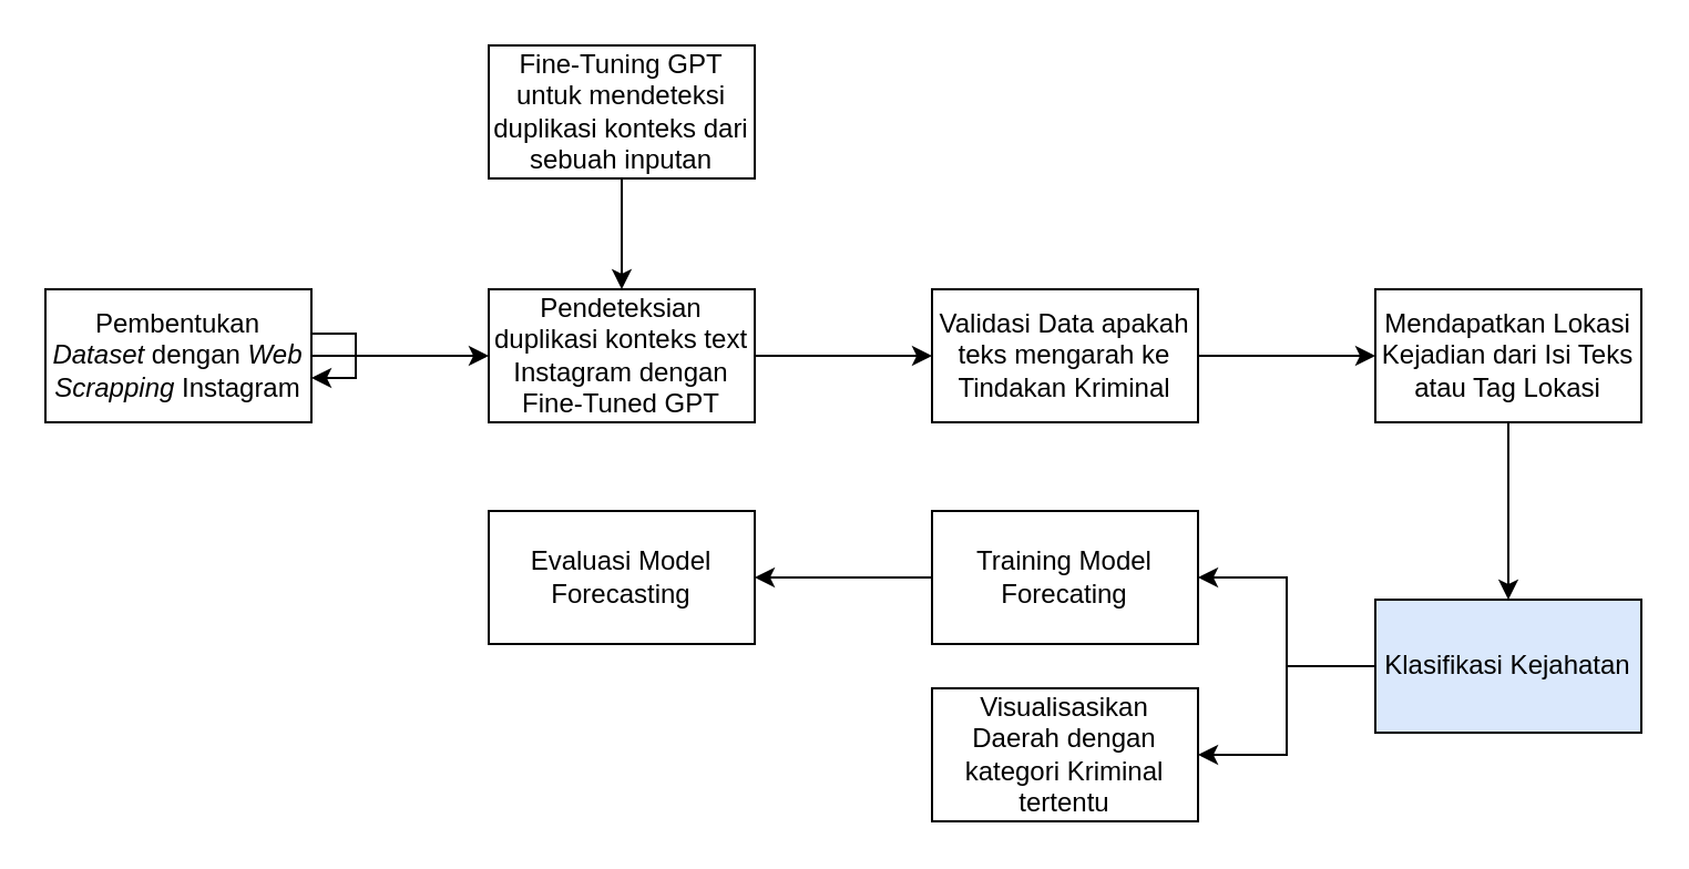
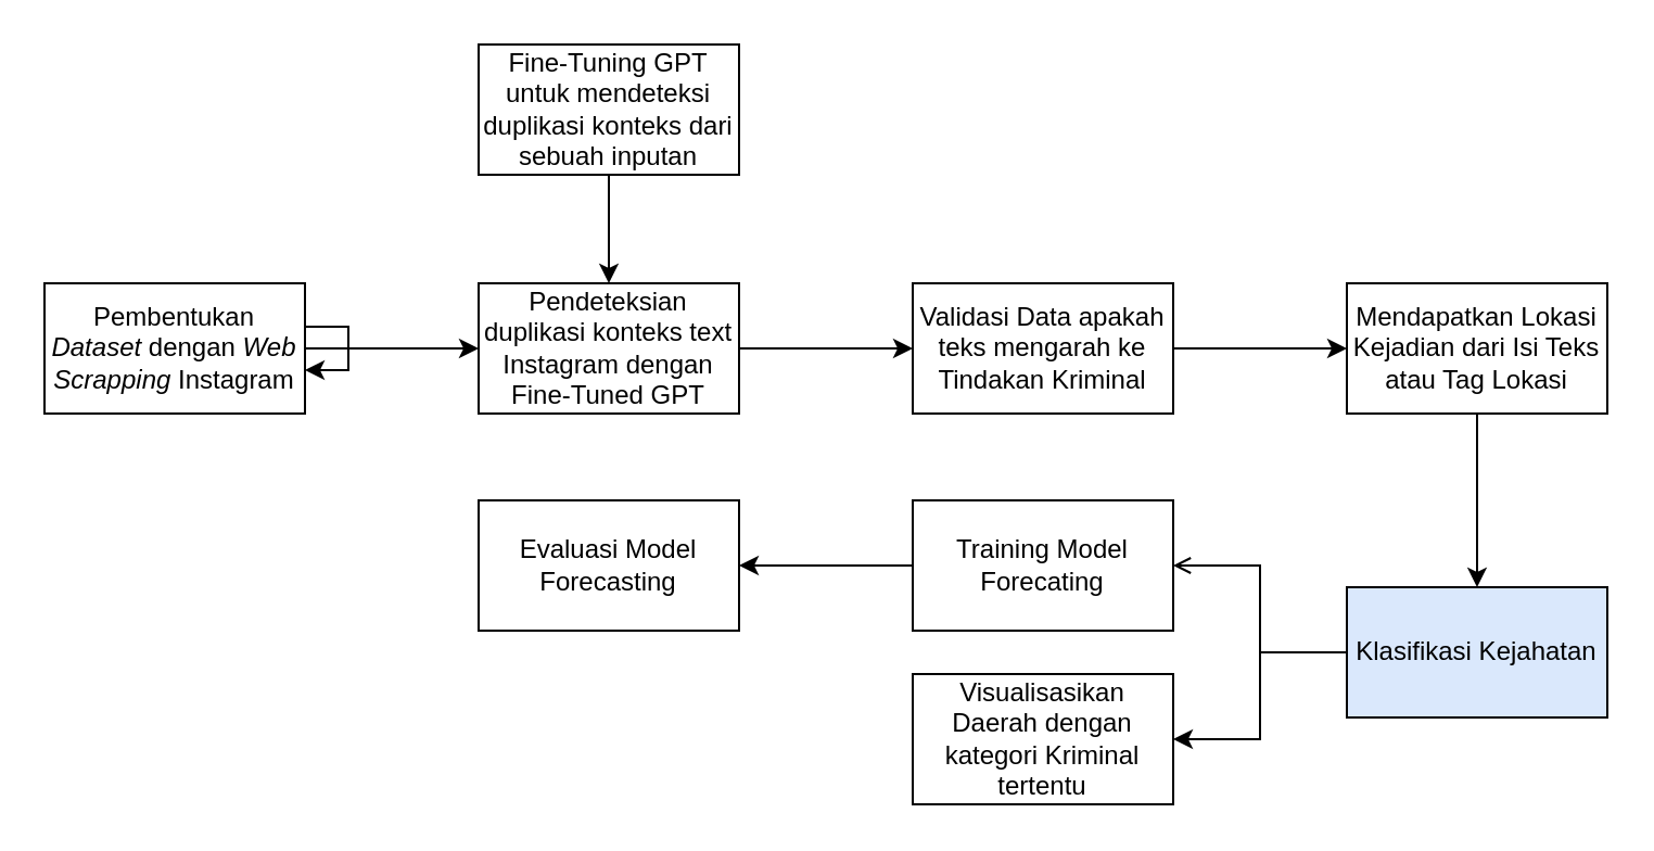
- <mxCell id="13" style="edgeStyle=orthogonalEdgeStyle;rounded=0;orthogonalLoop=1;jettySize=auto;html=1;entryX=1;entryY=0.5;entryDx=0;entryDy=0;" edge="1" parent="1" source="15" target="17"><mxGeometry relative="1" as="geometry" /></mxCell>
+ <mxCell id="13" style="edgeStyle=orthogonalEdgeStyle;rounded=0;orthogonalLoop=1;jettySize=auto;html=1;entryX=1;entryY=0.5;entryDx=0;entryDy=0;endArrow=open;" edge="1" parent="1" source="15" target="17"><mxGeometry relative="1" as="geometry" /></mxCell>
